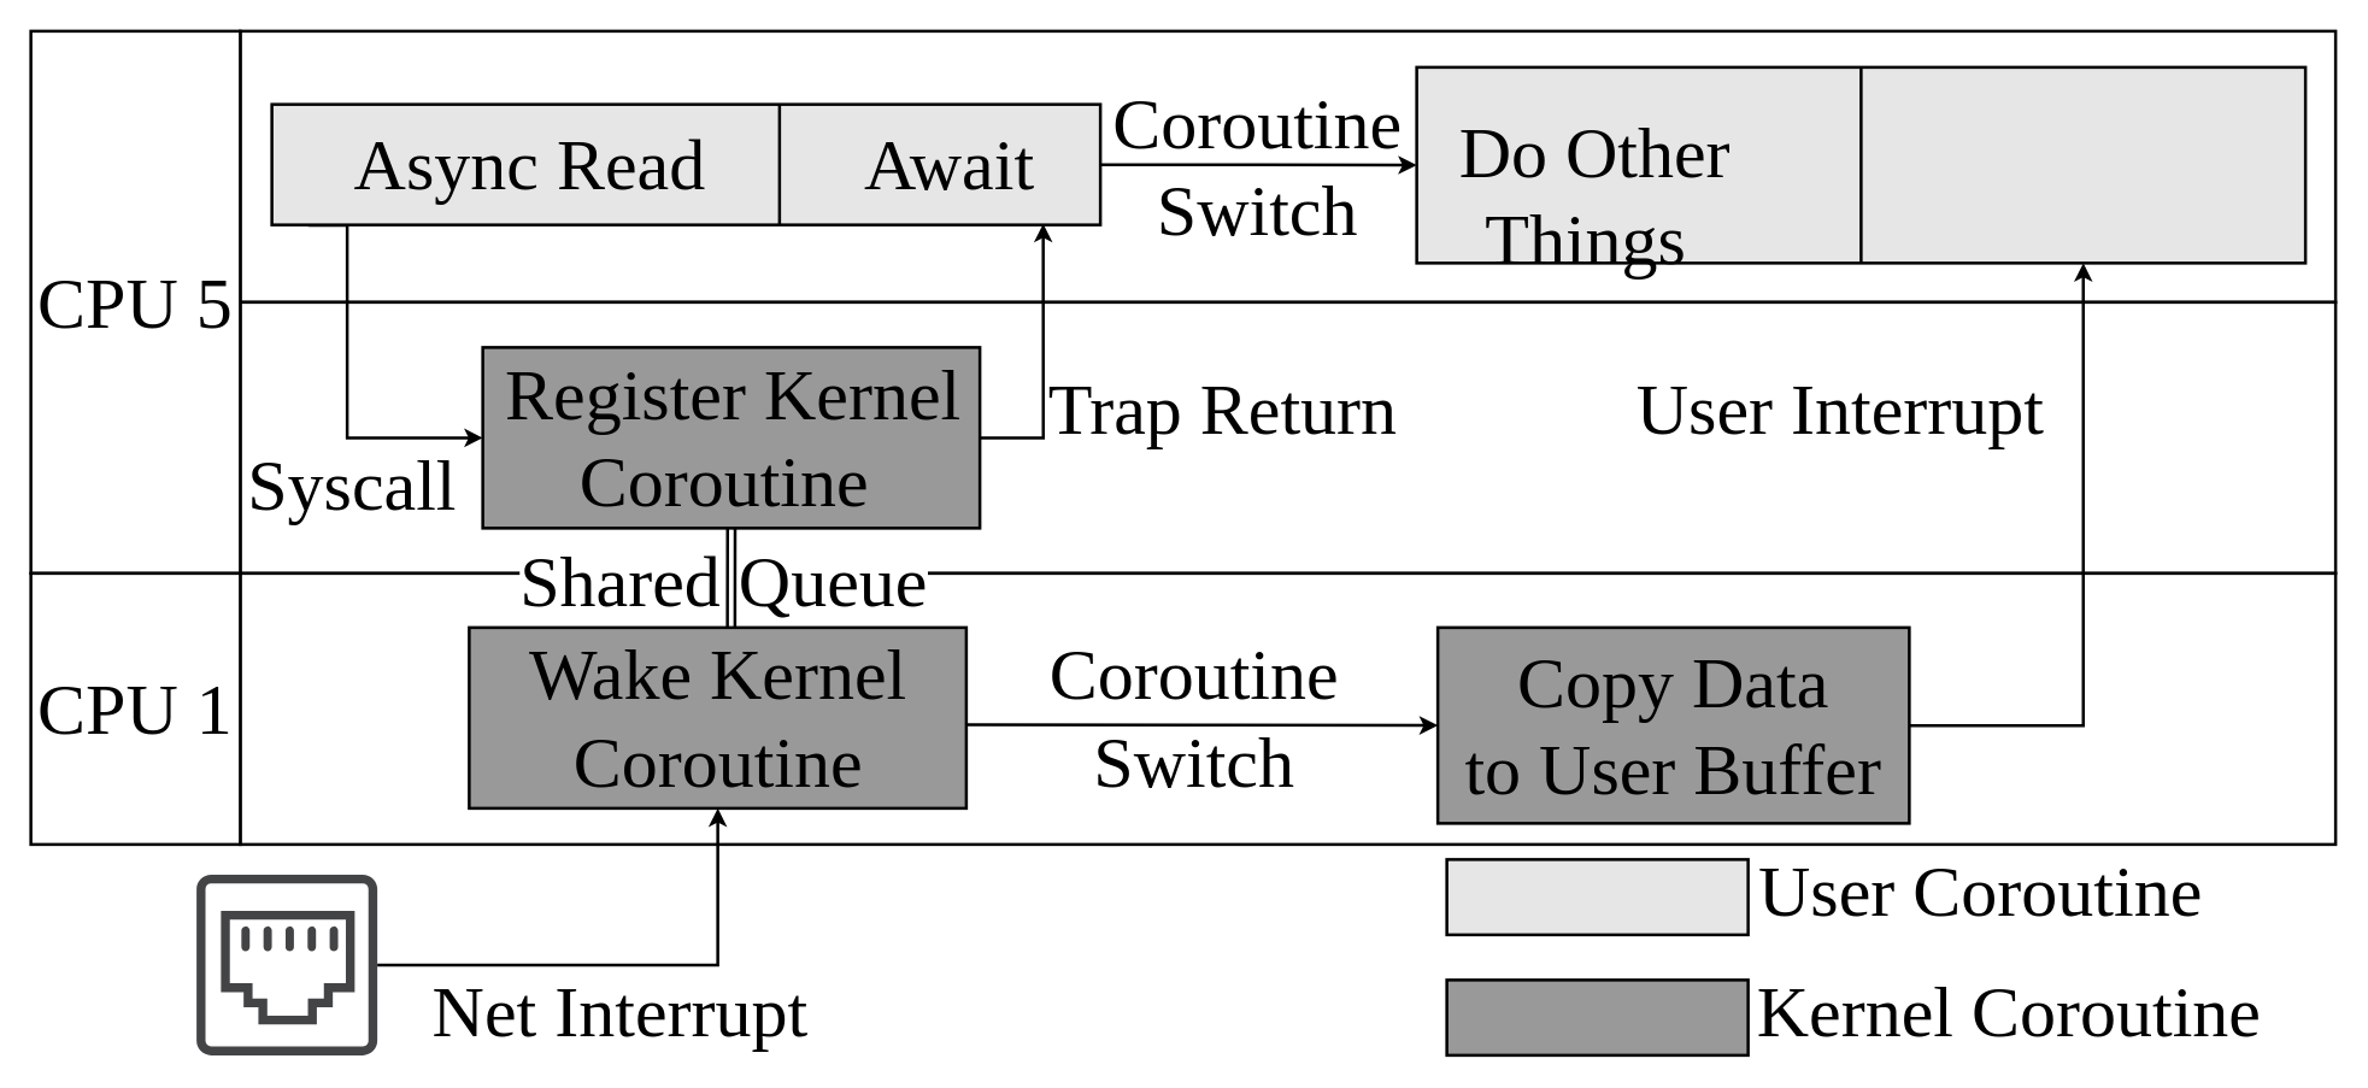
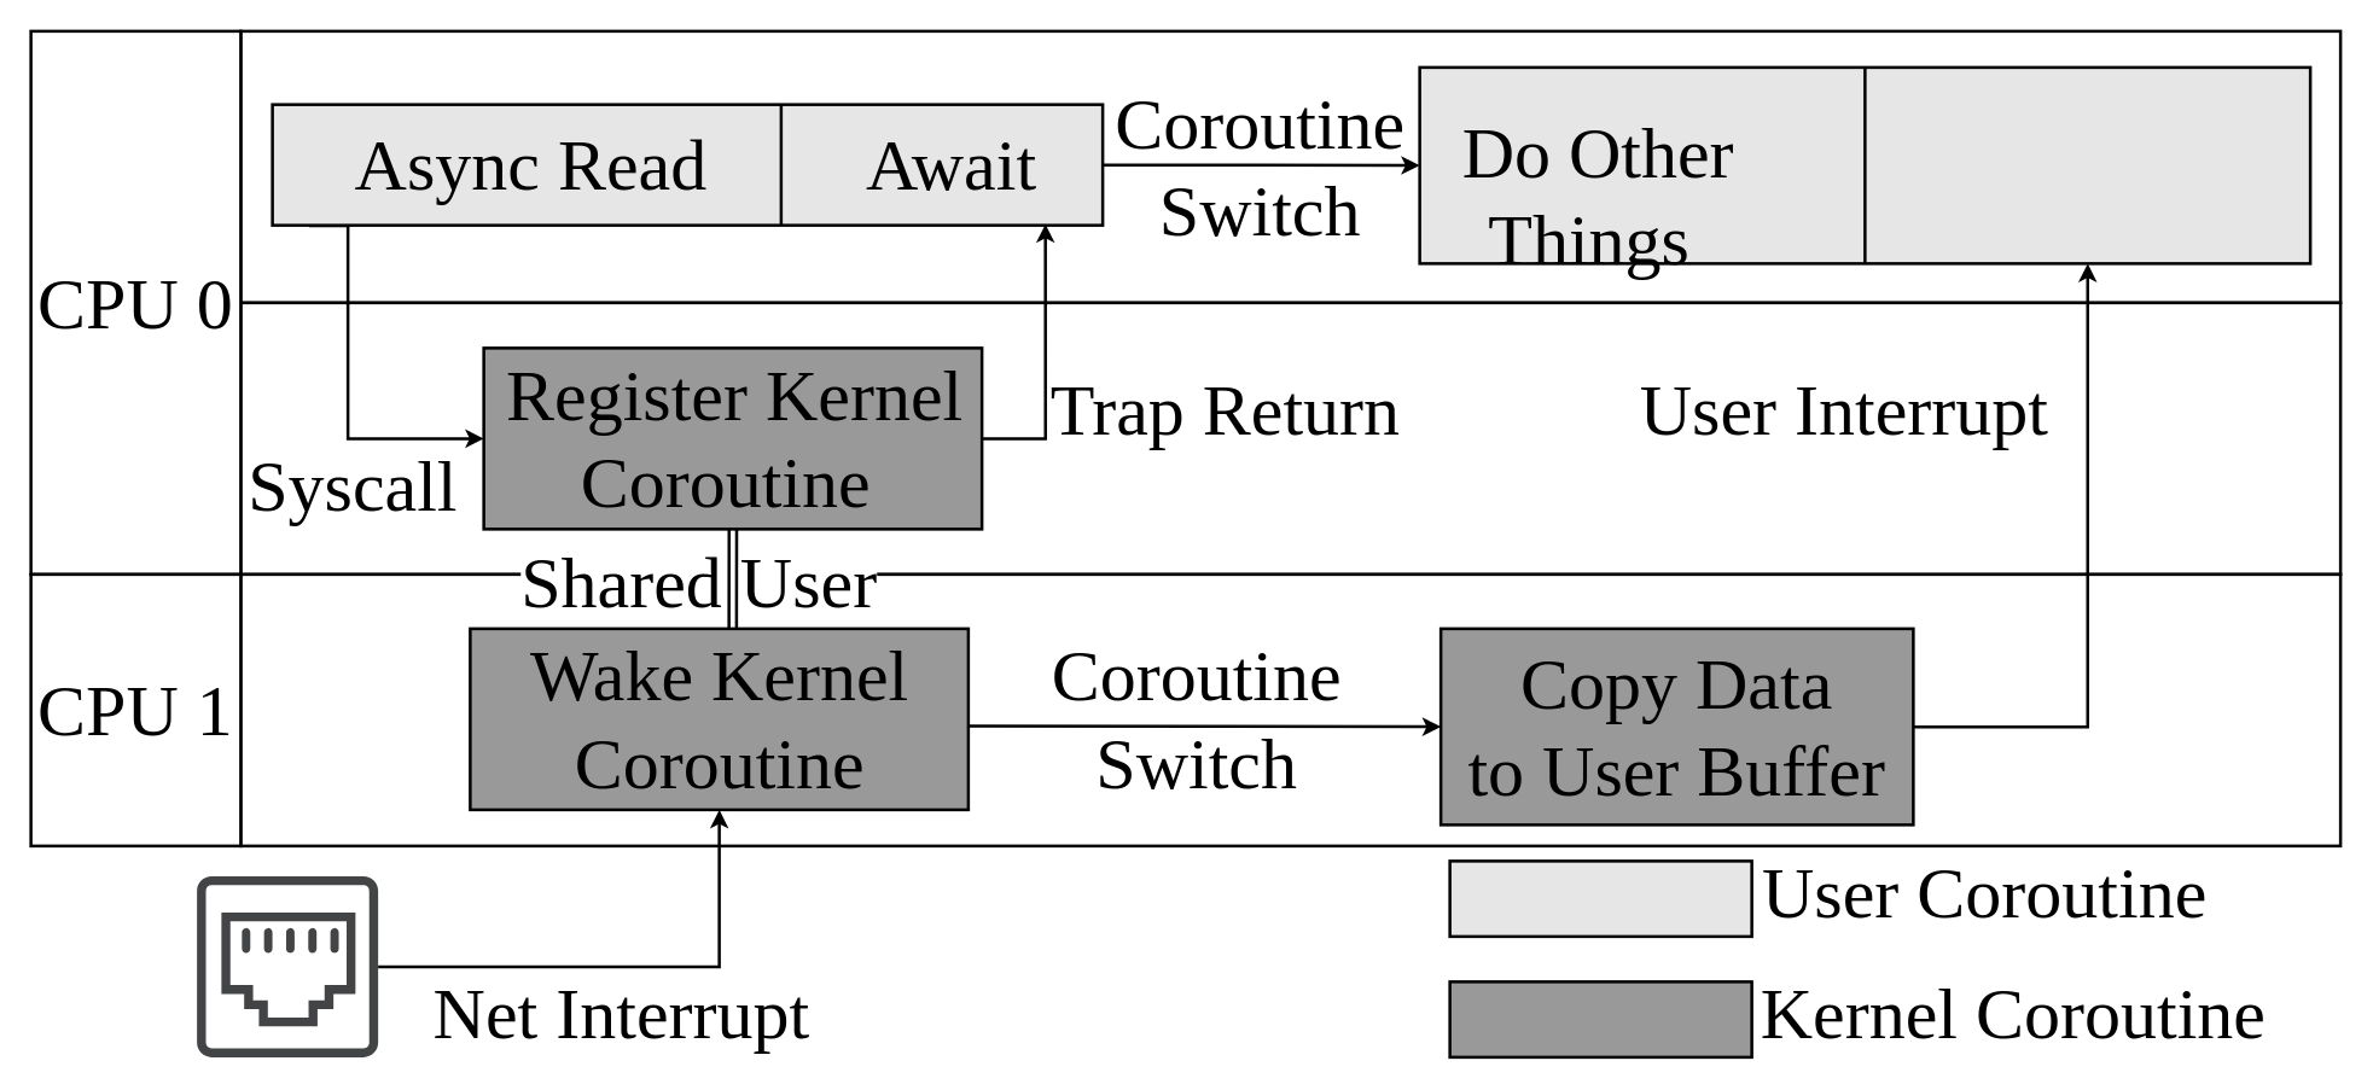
- <mxCell id="5" value="&lt;font style=&quot;font-size: 48px;&quot;&gt;CPU 5&lt;/font&gt;" style="rounded=0;whiteSpace=wrap;html=1;fillColor=default;strokeColor=default;strokeWidth=2;container=0;shadow=0;fontSize=48;fontFamily=Times New Roman;fontColor=default;spacing=2;fontStyle=0" parent="1" vertex="1"><mxGeometry x="20" y="20" width="139" height="360" as="geometry" /></mxCell>
+ <mxCell id="5" value="&lt;font style=&quot;font-size: 48px;&quot;&gt;CPU 0&lt;/font&gt;" style="rounded=0;whiteSpace=wrap;html=1;fillColor=default;strokeColor=default;strokeWidth=2;container=0;shadow=0;fontSize=48;fontFamily=Times New Roman;fontColor=default;spacing=2;fontStyle=0" parent="1" vertex="1"><mxGeometry x="20" y="20" width="139" height="360" as="geometry" /></mxCell>
- <mxCell id="34" value="&lt;span style=&quot;font-family: &amp;quot;Times New Roman&amp;quot;; font-size: 48px; font-style: normal; font-variant-ligatures: normal; font-variant-caps: normal; font-weight: 400; letter-spacing: normal; orphans: 2; text-align: center; text-indent: 0px; text-transform: none; widows: 2; word-spacing: 0px; -webkit-text-stroke-width: 0px; text-decoration-thickness: initial; text-decoration-style: initial; text-decoration-color: initial; float: none; display: inline !important;&quot;&gt;&lt;font&gt;Shared Queue&lt;/font&gt;&lt;/span&gt;" style="text;whiteSpace=wrap;html=1;labelBackgroundColor=default;strokeColor=none;strokeWidth=2;fontColor=default;labelBorderColor=none;" vertex="1" parent="1"><mxGeometry x="343" y="350" width="440" height="60" as="geometry" /></mxCell>
+ <mxCell id="34" value="&lt;span style=&quot;font-family: &amp;quot;Times New Roman&amp;quot;; font-size: 48px; font-style: normal; font-variant-ligatures: normal; font-variant-caps: normal; font-weight: 400; letter-spacing: normal; orphans: 2; text-align: center; text-indent: 0px; text-transform: none; widows: 2; word-spacing: 0px; -webkit-text-stroke-width: 0px; text-decoration-thickness: initial; text-decoration-style: initial; text-decoration-color: initial; float: none; display: inline !important;&quot;&gt;&lt;font&gt;Shared User&lt;/font&gt;&lt;/span&gt;" style="text;whiteSpace=wrap;html=1;labelBackgroundColor=default;strokeColor=none;strokeWidth=2;fontColor=default;labelBorderColor=none;" vertex="1" parent="1"><mxGeometry x="343" y="350" width="440" height="60" as="geometry" /></mxCell>
